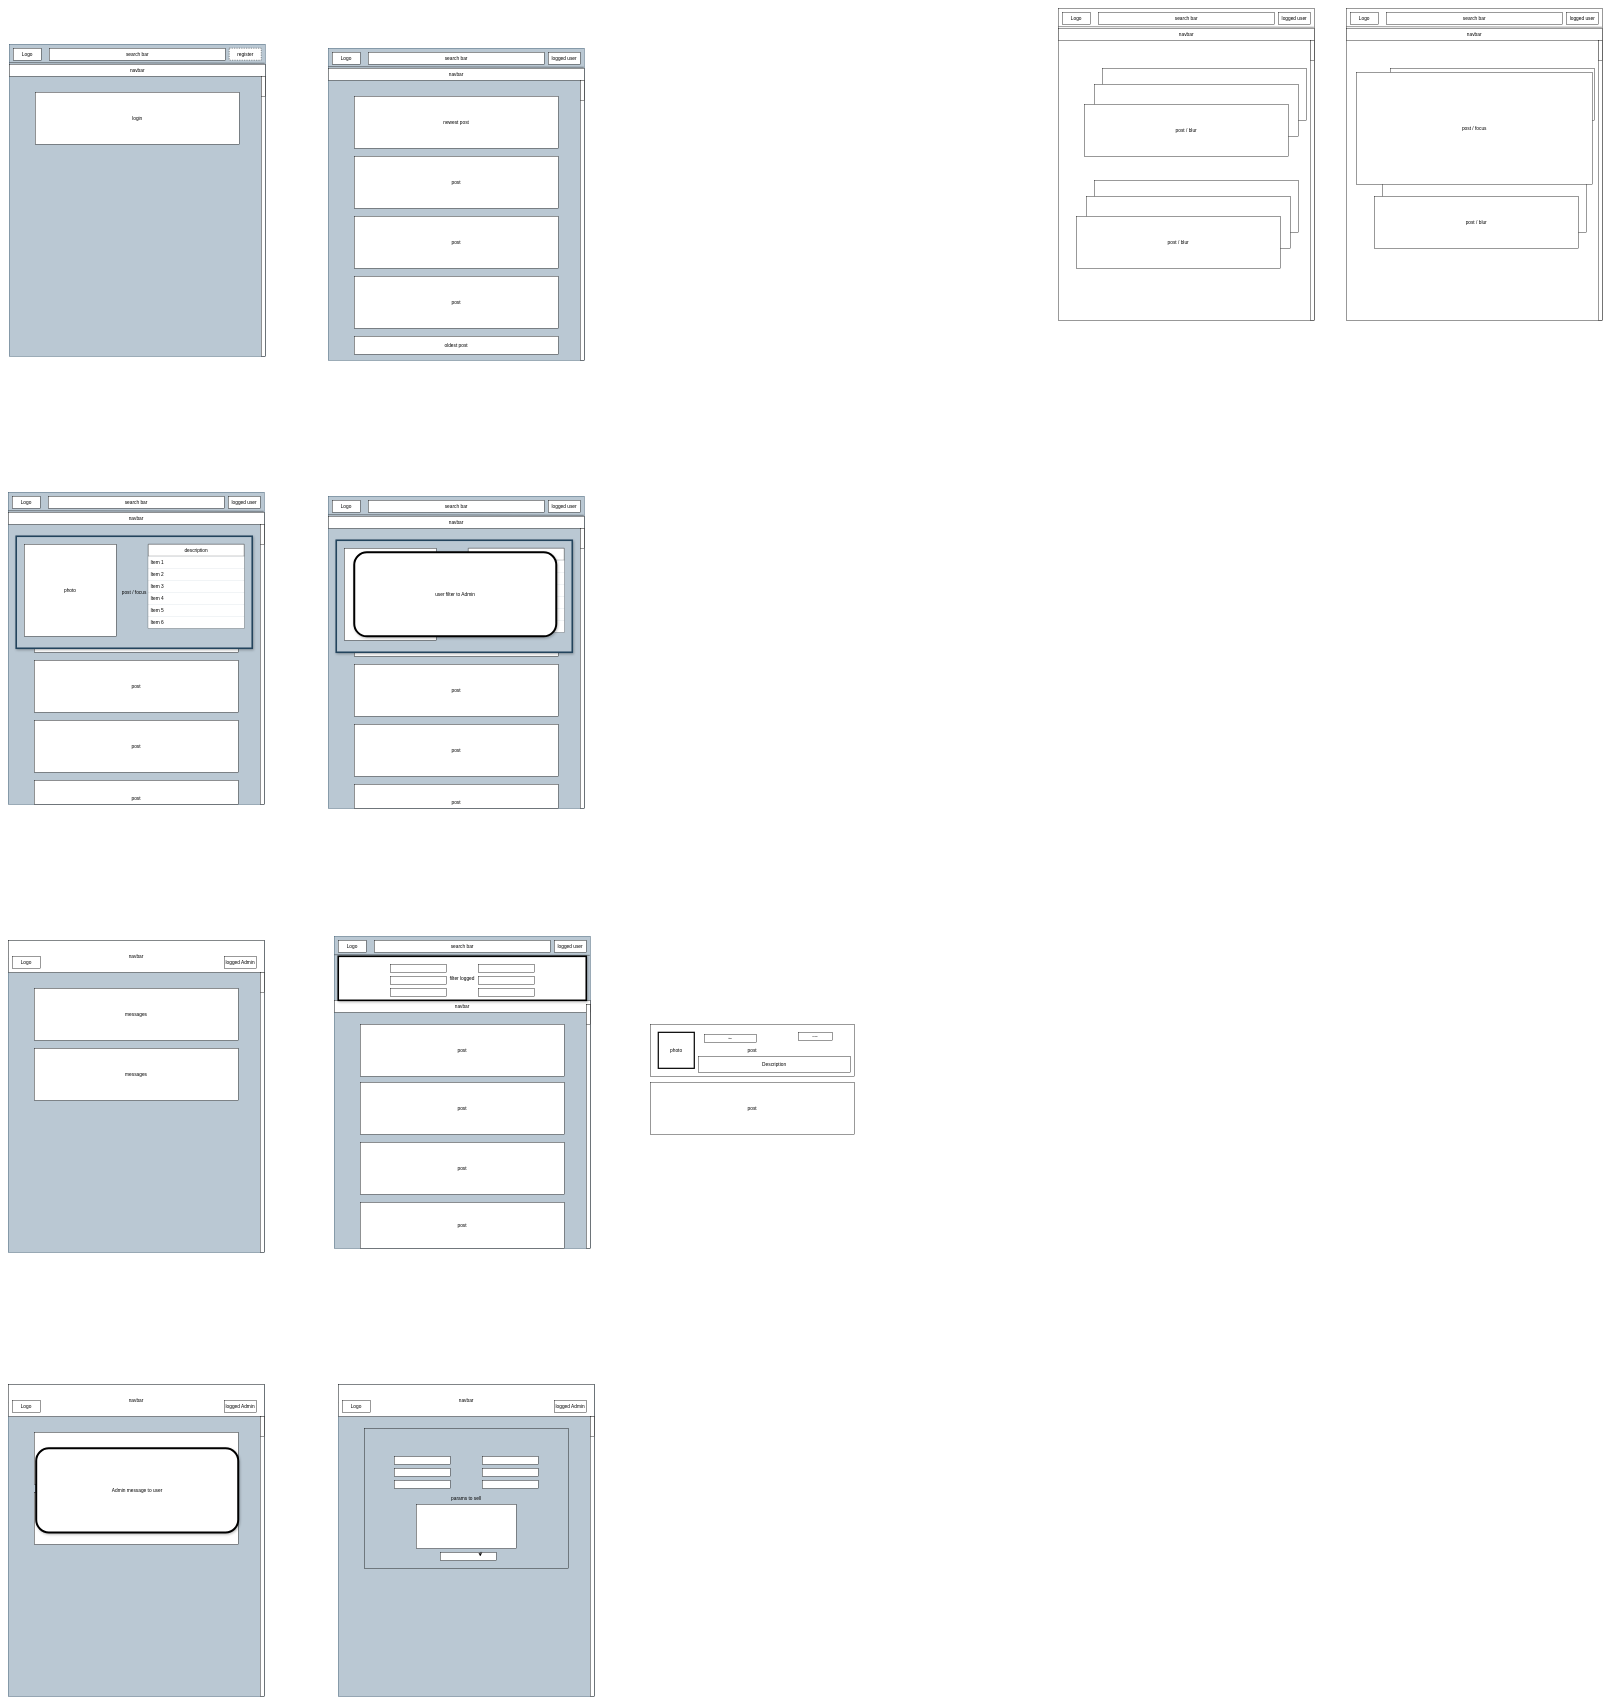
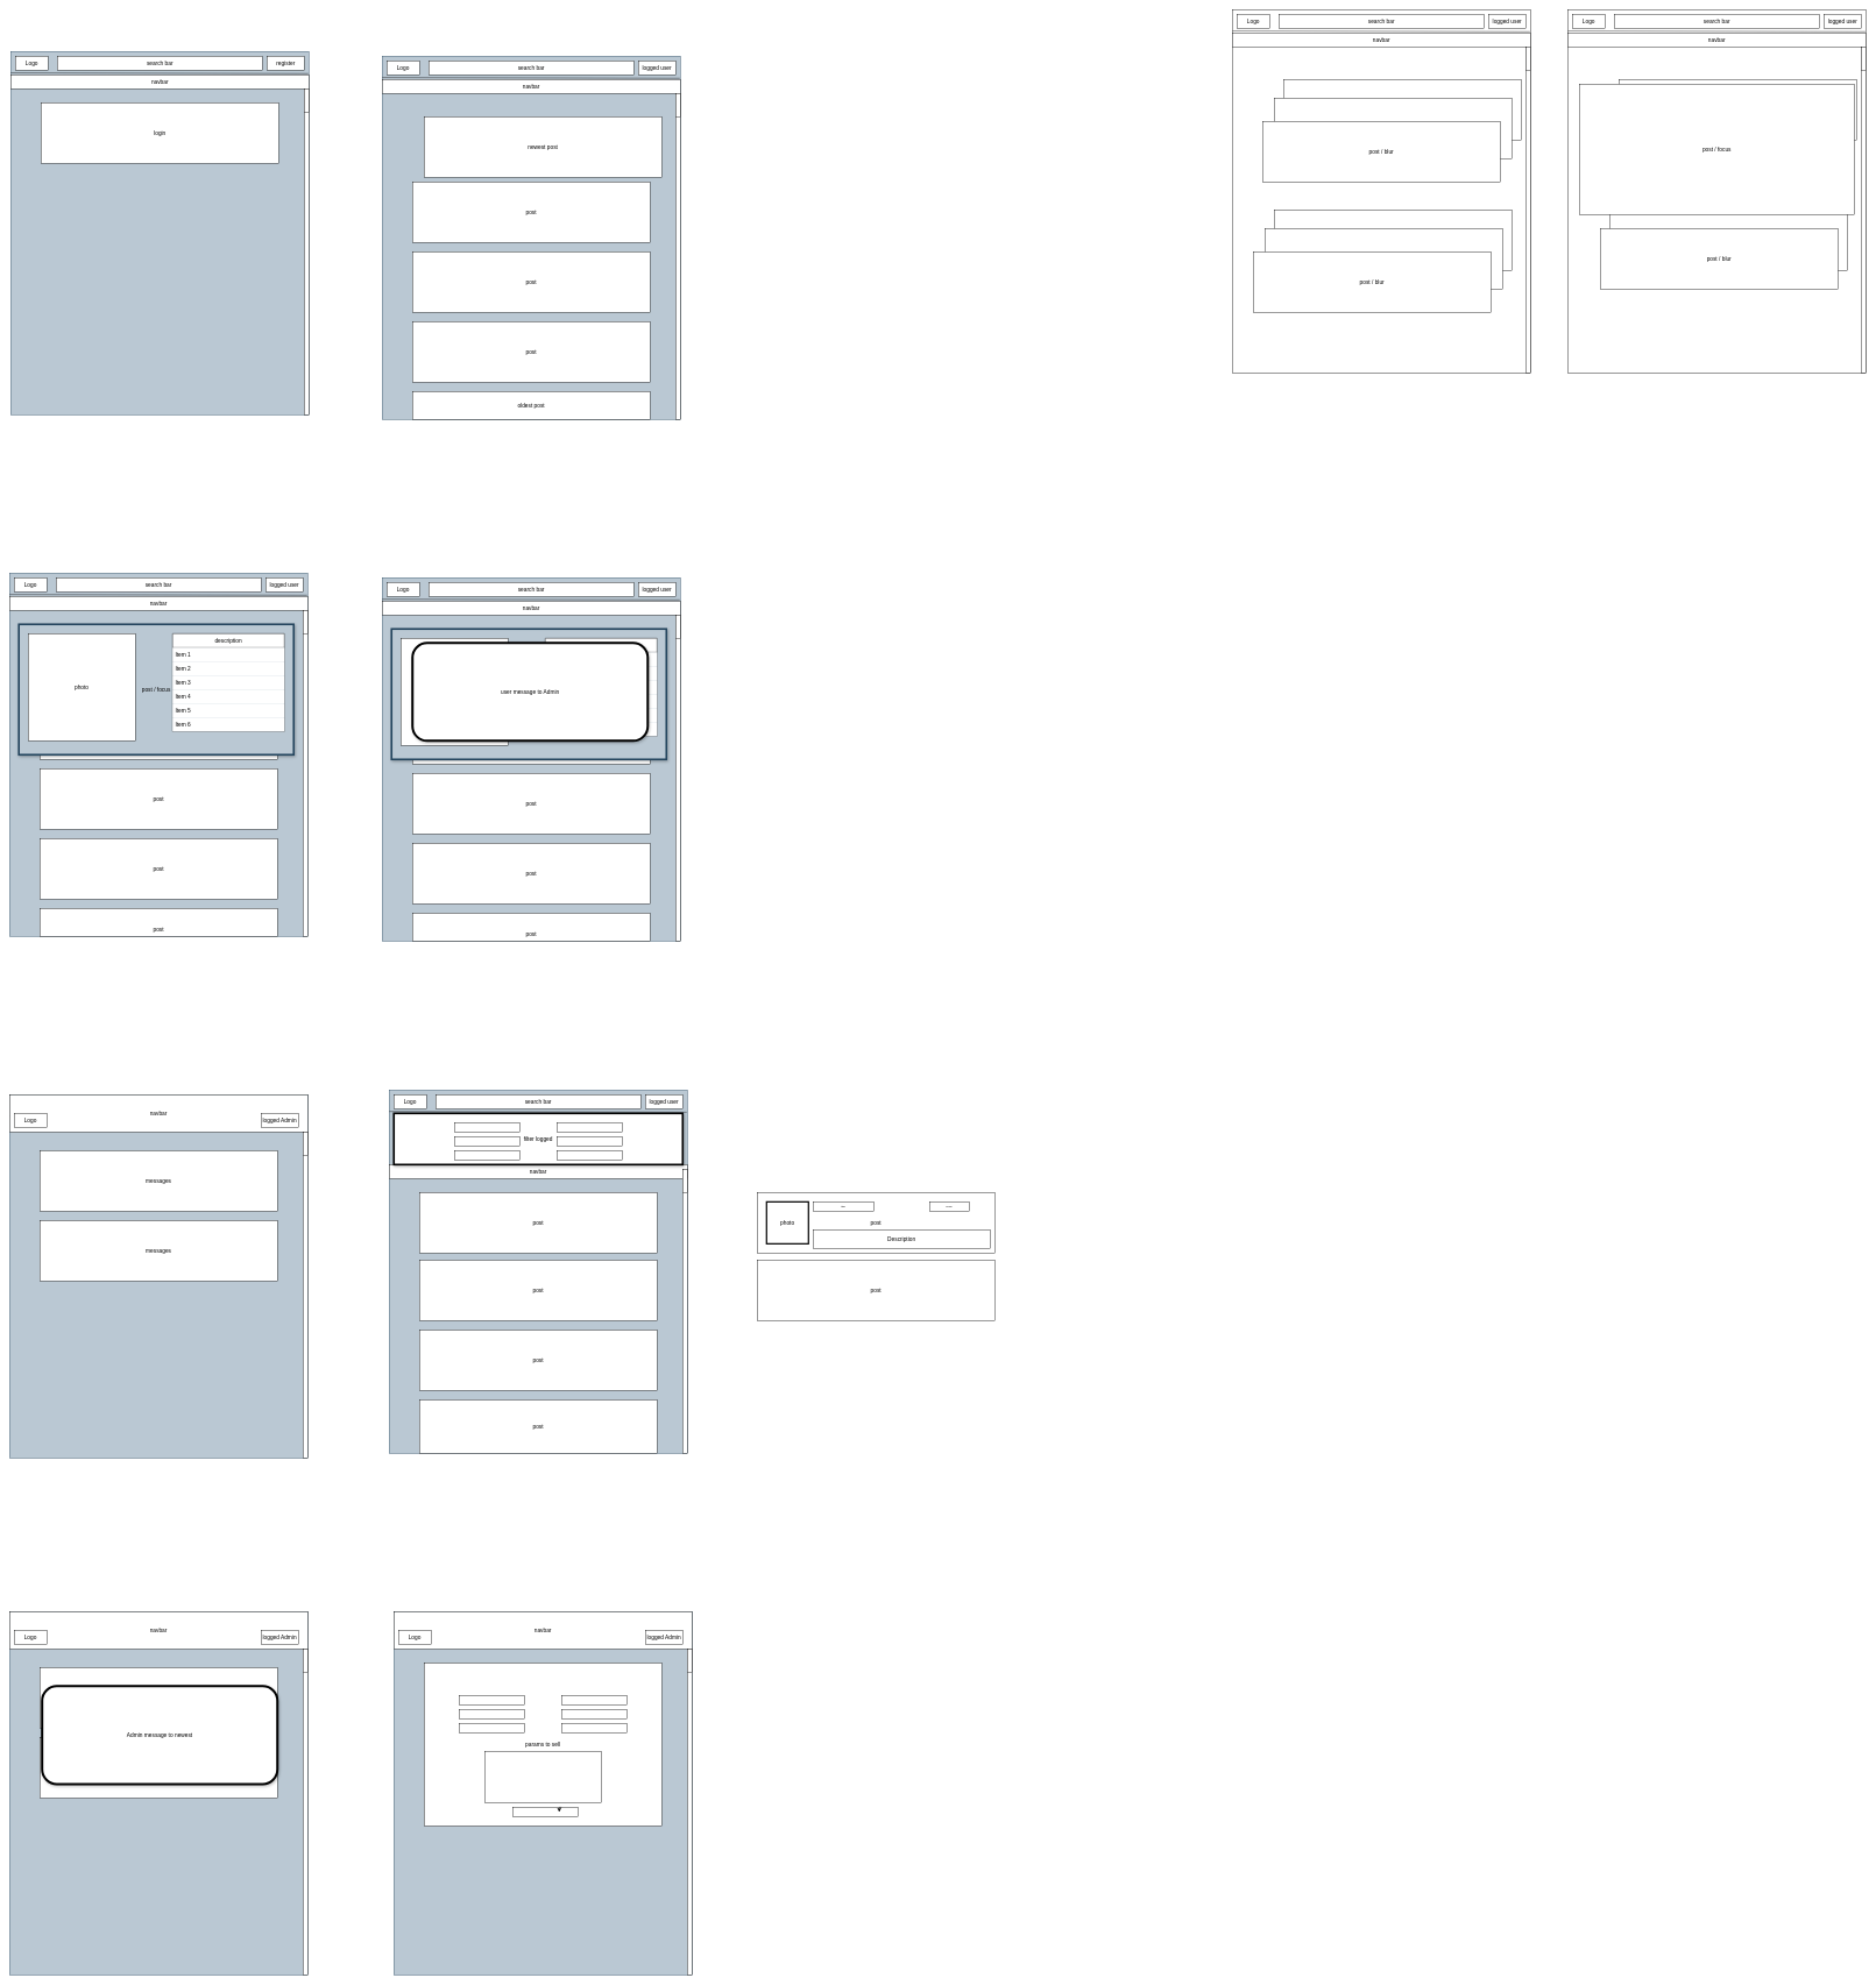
- <mxCell id="18" value="register" style="rounded=0;whiteSpace=wrap;html=1;dashed=1;" vertex="1" parent="1"><mxGeometry x="572.5" y="120" width="80" height="30" as="geometry" /></mxCell>
+ <mxCell id="18" value="register" style="rounded=0;whiteSpace=wrap;html=1;" vertex="1" parent="1"><mxGeometry x="572.5" y="120" width="80" height="30" as="geometry" /></mxCell>
- <mxCell id="21" value="login" style="rounded=0;whiteSpace=wrap;html=1;" vertex="1" parent="1"><mxGeometry x="87.5" y="230" width="510" height="130" as="geometry" /></mxCell>
+ <mxCell id="21" value="login" style="rounded=0;whiteSpace=wrap;html=1;" vertex="1" parent="1"><mxGeometry x="87.5" y="220" width="510" height="130" as="geometry" /></mxCell>
- <mxCell id="8" value="newest post" style="rounded=0;whiteSpace=wrap;html=1;" vertex="1" parent="1"><mxGeometry x="885" y="240" width="510" height="130" as="geometry" /></mxCell>
+ <mxCell id="8" value="newest post" style="rounded=0;whiteSpace=wrap;html=1;" vertex="1" parent="1"><mxGeometry x="910" y="250" width="510" height="130" as="geometry" /></mxCell>
- <mxCell id="12" value="oldest post" style="rounded=0;whiteSpace=wrap;html=1;" vertex="1" parent="1"><mxGeometry x="885" y="840" width="510" height="45" as="geometry" /></mxCell>
+ <mxCell id="12" value="oldest post" style="rounded=0;whiteSpace=wrap;html=1;" vertex="1" parent="1"><mxGeometry x="885" y="840" width="510" height="60" as="geometry" /></mxCell>
- <mxCell id="116" value="user filter to Admin" style="rounded=1;whiteSpace=wrap;html=1;shadow=1;glass=0;sketch=0;strokeWidth=5;fillColor=default;gradientColor=none;" vertex="1" parent="1"><mxGeometry x="885" y="1380" width="505" height="210" as="geometry" /></mxCell>
+ <mxCell id="116" value="user message to Admin" style="rounded=1;whiteSpace=wrap;html=1;shadow=1;glass=0;sketch=0;strokeWidth=5;fillColor=default;gradientColor=none;" vertex="1" parent="1"><mxGeometry x="885" y="1380" width="505" height="210" as="geometry" /></mxCell>
- <mxCell id="156" value="title" style="rounded=0;whiteSpace=wrap;html=1;shadow=0;glass=0;sketch=0;fontSize=6;strokeWidth=1;fillColor=default;gradientColor=none;" vertex="1" parent="1"><mxGeometry x="1760" y="2585" width="130" height="20" as="geometry" /></mxCell>
+ <mxCell id="156" value="title" style="rounded=0;whiteSpace=wrap;html=1;shadow=0;glass=0;sketch=0;fontSize=6;strokeWidth=1;fillColor=default;gradientColor=none;" vertex="1" parent="1"><mxGeometry x="1745" y="2580" width="130" height="20" as="geometry" /></mxCell>
- <mxCell id="152" value="Admin message to user" style="rounded=1;whiteSpace=wrap;html=1;shadow=1;glass=0;sketch=0;strokeWidth=5;fillColor=default;gradientColor=none;" vertex="1" parent="1"><mxGeometry x="90" y="3620" width="505" height="210" as="geometry" /></mxCell>
+ <mxCell id="152" value="Admin message to newest" style="rounded=1;whiteSpace=wrap;html=1;shadow=1;glass=0;sketch=0;strokeWidth=5;fillColor=default;gradientColor=none;" vertex="1" parent="1"><mxGeometry x="90" y="3620" width="505" height="210" as="geometry" /></mxCell>
- <mxCell id="129" value="params to sell" style="rounded=0;whiteSpace=wrap;html=1;fillColor=#bac8d3;" vertex="1" parent="1"><mxGeometry x="910" y="3570" width="510" height="350" as="geometry" /></mxCell>
+ <mxCell id="129" value="params to sell" style="rounded=0;whiteSpace=wrap;html=1;" vertex="1" parent="1"><mxGeometry x="910" y="3570" width="510" height="350" as="geometry" /></mxCell>
